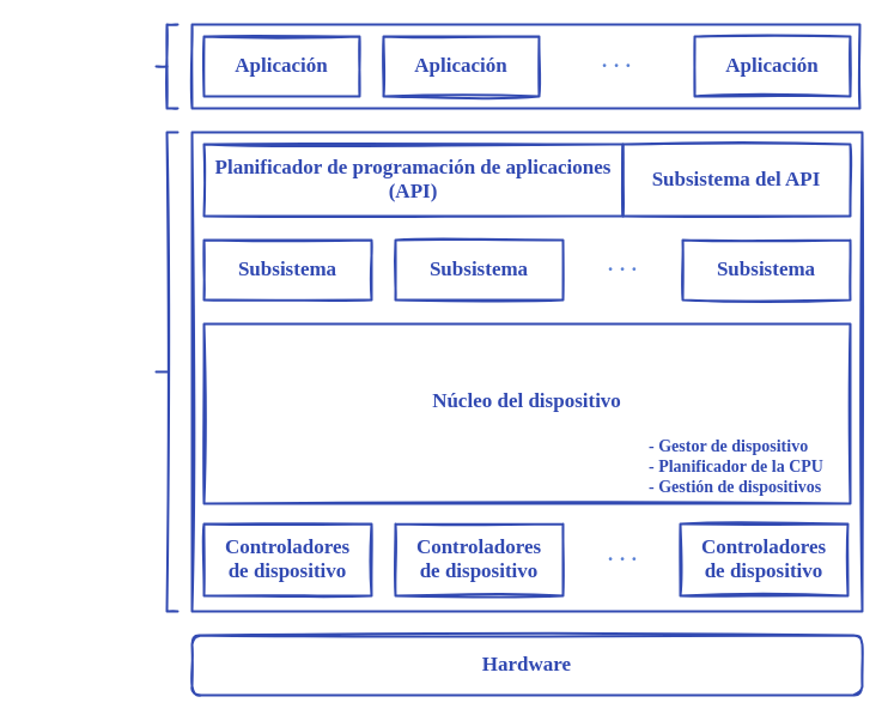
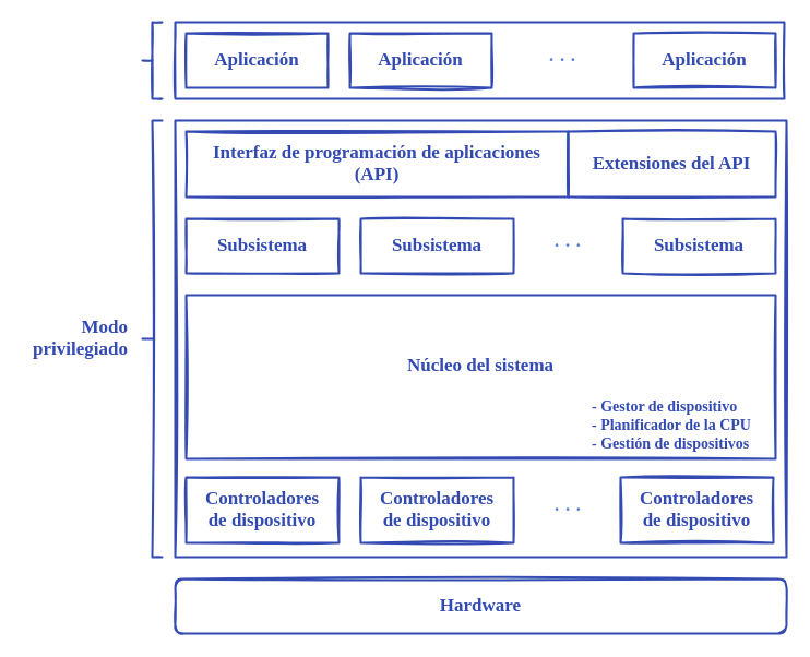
- <mxCell id="6" value="Planificador de programación de aplicaciones&#10;(API)" style="rounded=0;shadow=0;sketch=1;strokeWidth=2;fillColor=none;fontFamily=Ink Free;fontSize=17;spacing=20;strokeColor=#324AB2;fontColor=#324AB2;fontSource=https%3A%2F%2Full-esit-sistemas-operativos.github.io%2Fssoo-apuntes%2Ffonts%2FInkFree.woff;fontStyle=1;spacingBottom=5;" parent="1" vertex="1"><mxGeometry x="170" y="120" width="350" height="60" as="geometry" /></mxCell>
+ <mxCell id="6" value="Interfaz de programación de aplicaciones&#10;(API)" style="rounded=0;shadow=0;sketch=1;strokeWidth=2;fillColor=none;fontFamily=Ink Free;fontSize=17;spacing=20;strokeColor=#324AB2;fontColor=#324AB2;fontSource=https%3A%2F%2Full-esit-sistemas-operativos.github.io%2Fssoo-apuntes%2Ffonts%2FInkFree.woff;fontStyle=1;spacingBottom=5;" parent="1" vertex="1"><mxGeometry x="170" y="120" width="350" height="60" as="geometry" /></mxCell>
- <mxCell id="7" value="Subsistema del API" style="rounded=0;shadow=0;sketch=1;strokeWidth=2;fillColor=none;fontFamily=Ink Free;fontSize=17;spacing=20;strokeColor=#324AB2;fontColor=#324AB2;fontSource=https%3A%2F%2Full-esit-sistemas-operativos.github.io%2Fssoo-apuntes%2Ffonts%2FInkFree.woff;fontStyle=1;spacingBottom=5;" parent="1" vertex="1"><mxGeometry x="520" y="120" width="190" height="60" as="geometry" /></mxCell>
+ <mxCell id="7" value="Extensiones del API" style="rounded=0;shadow=0;sketch=1;strokeWidth=2;fillColor=none;fontFamily=Ink Free;fontSize=17;spacing=20;strokeColor=#324AB2;fontColor=#324AB2;fontSource=https%3A%2F%2Full-esit-sistemas-operativos.github.io%2Fssoo-apuntes%2Ffonts%2FInkFree.woff;fontStyle=1;spacingBottom=5;" parent="1" vertex="1"><mxGeometry x="520" y="120" width="190" height="60" as="geometry" /></mxCell>
+ <mxCell id="18" value="Modo&#10;privilegiado" style="text;align=right;verticalAlign=middle;rounded=0;shadow=0;sketch=1;fontFamily=Ink Free;fontSize=17;fontStyle=1;fontColor=#324AB2;fontSource=https%3A%2F%2Full-esit-sistemas-operativos.github.io%2Fssoo-apuntes%2Ffonts%2FInkFree.woff;spacingBottom=5;" parent="1" vertex="1"><mxGeometry x="20" y="290" width="99" height="40" as="geometry" /></mxCell>
- <mxCell id="10" value="Núcleo del dispositivo&#10;" style="rounded=0;shadow=0;sketch=1;strokeWidth=2;fillColor=none;fontFamily=Ink Free;fontSize=17;spacing=20;strokeColor=#324AB2;fontColor=#324AB2;fontSource=https%3A%2F%2Full-esit-sistemas-operativos.github.io%2Fssoo-apuntes%2Ffonts%2FInkFree.woff;fontStyle=1;spacingBottom=5;" parent="1" vertex="1"><mxGeometry x="170" y="270" width="540" height="150" as="geometry" /></mxCell>
+ <mxCell id="10" value="Núcleo del sistema&#10;" style="rounded=0;shadow=0;sketch=1;strokeWidth=2;fillColor=none;fontFamily=Ink Free;fontSize=17;spacing=20;strokeColor=#324AB2;fontColor=#324AB2;fontSource=https%3A%2F%2Full-esit-sistemas-operativos.github.io%2Fssoo-apuntes%2Ffonts%2FInkFree.woff;fontStyle=1;spacingBottom=5;" parent="1" vertex="1"><mxGeometry x="170" y="270" width="540" height="150" as="geometry" /></mxCell>
